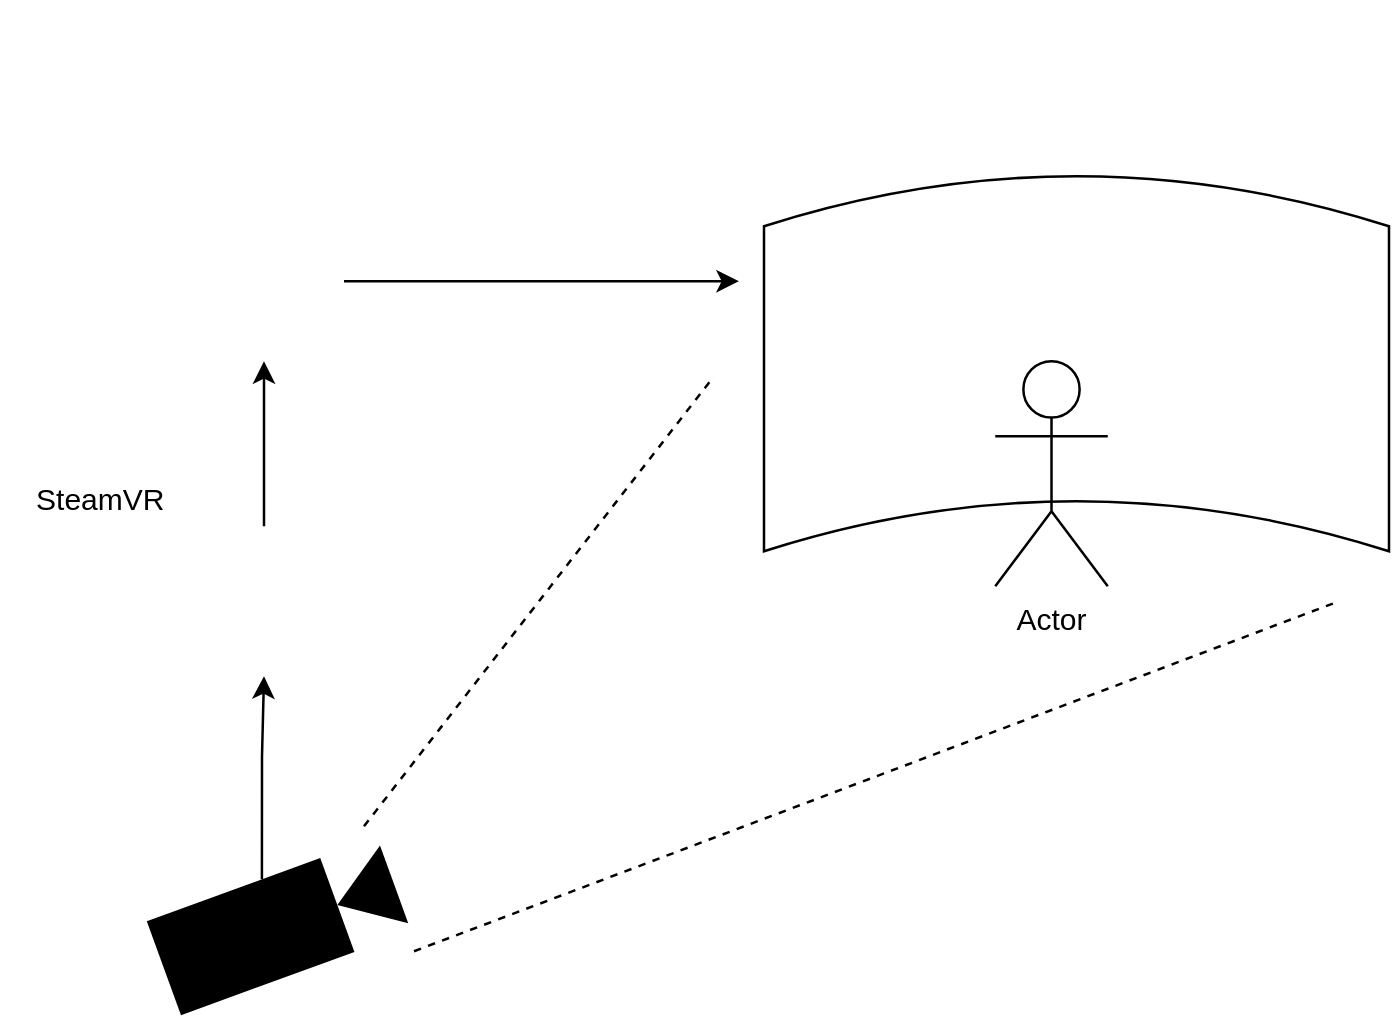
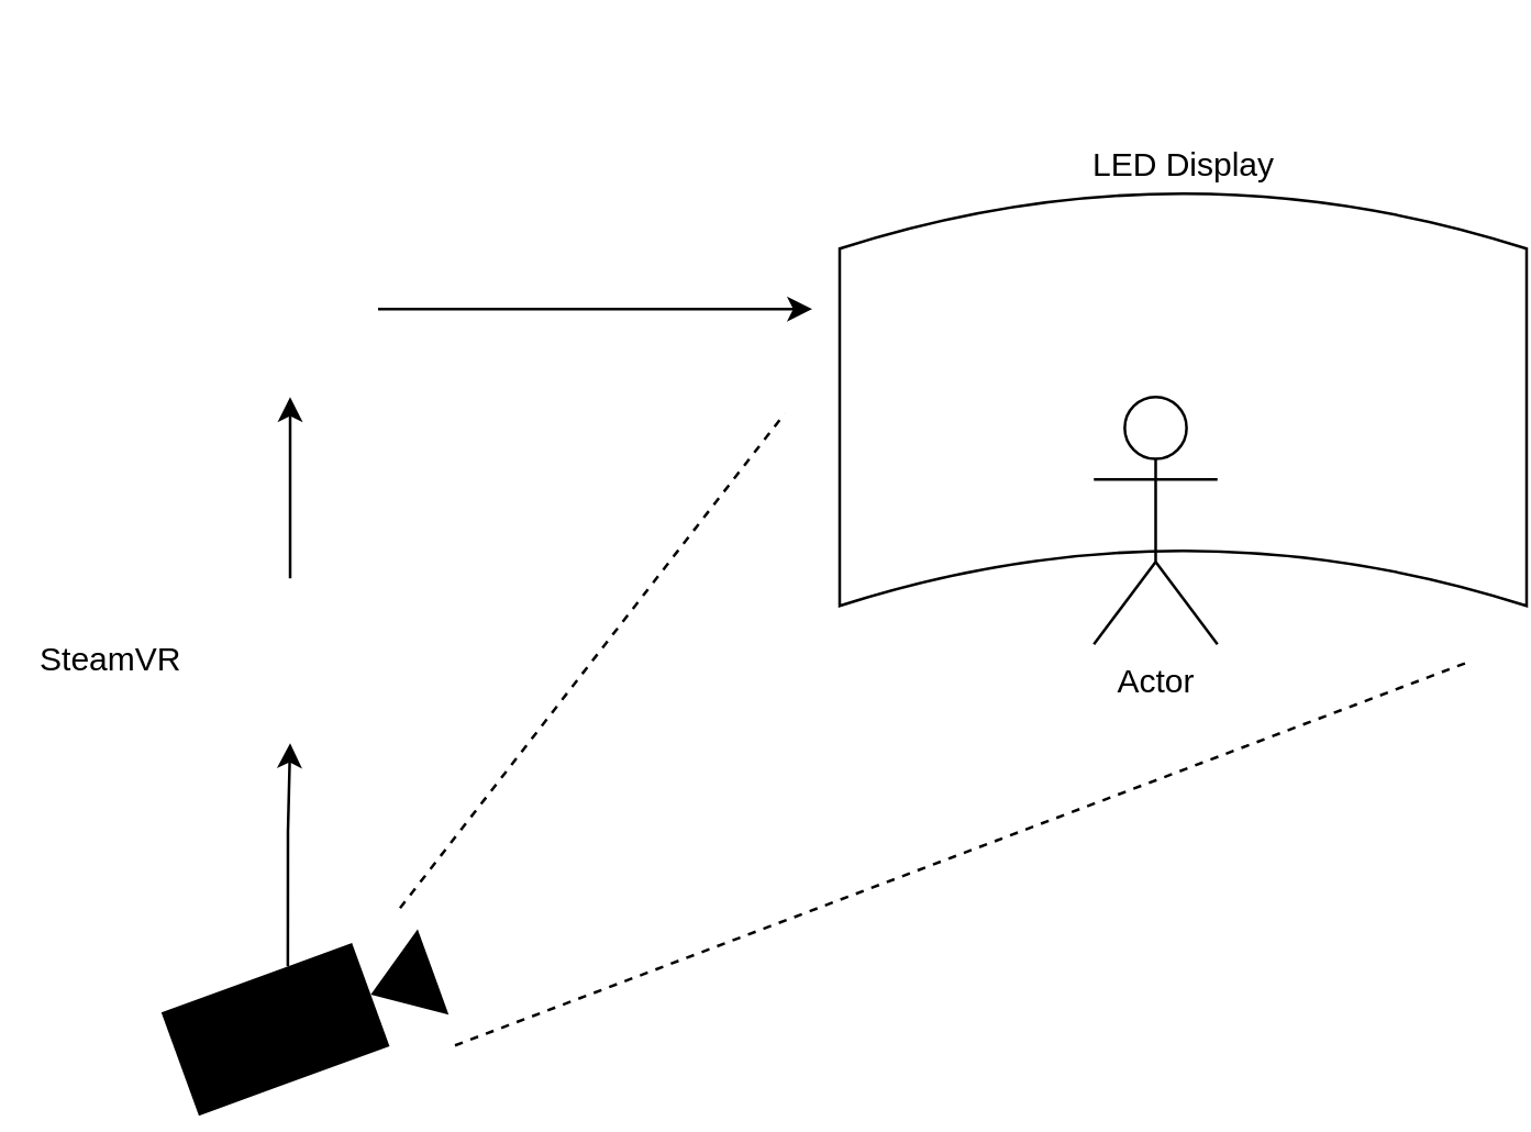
+ <mxCell id="3" value="LED Display" style="text;html=1;align=center;verticalAlign=middle;resizable=0;points=[];autosize=1;strokeColor=none;" vertex="1" parent="1"><mxGeometry x="390" y="50" width="80" height="20" as="geometry" /></mxCell>
- <mxCell id="11" value="SteamVR" style="text;html=1;strokeColor=none;fillColor=none;align=center;verticalAlign=middle;whiteSpace=wrap;rounded=0;" vertex="1" parent="1"><mxGeometry x="20" y="190" width="40" height="20" as="geometry" /></mxCell>
+ <mxCell id="11" value="SteamVR" style="text;html=1;strokeColor=none;fillColor=none;align=center;verticalAlign=middle;whiteSpace=wrap;rounded=0;" vertex="1" parent="1"><mxGeometry x="20" y="230" width="40" height="20" as="geometry" /></mxCell>
